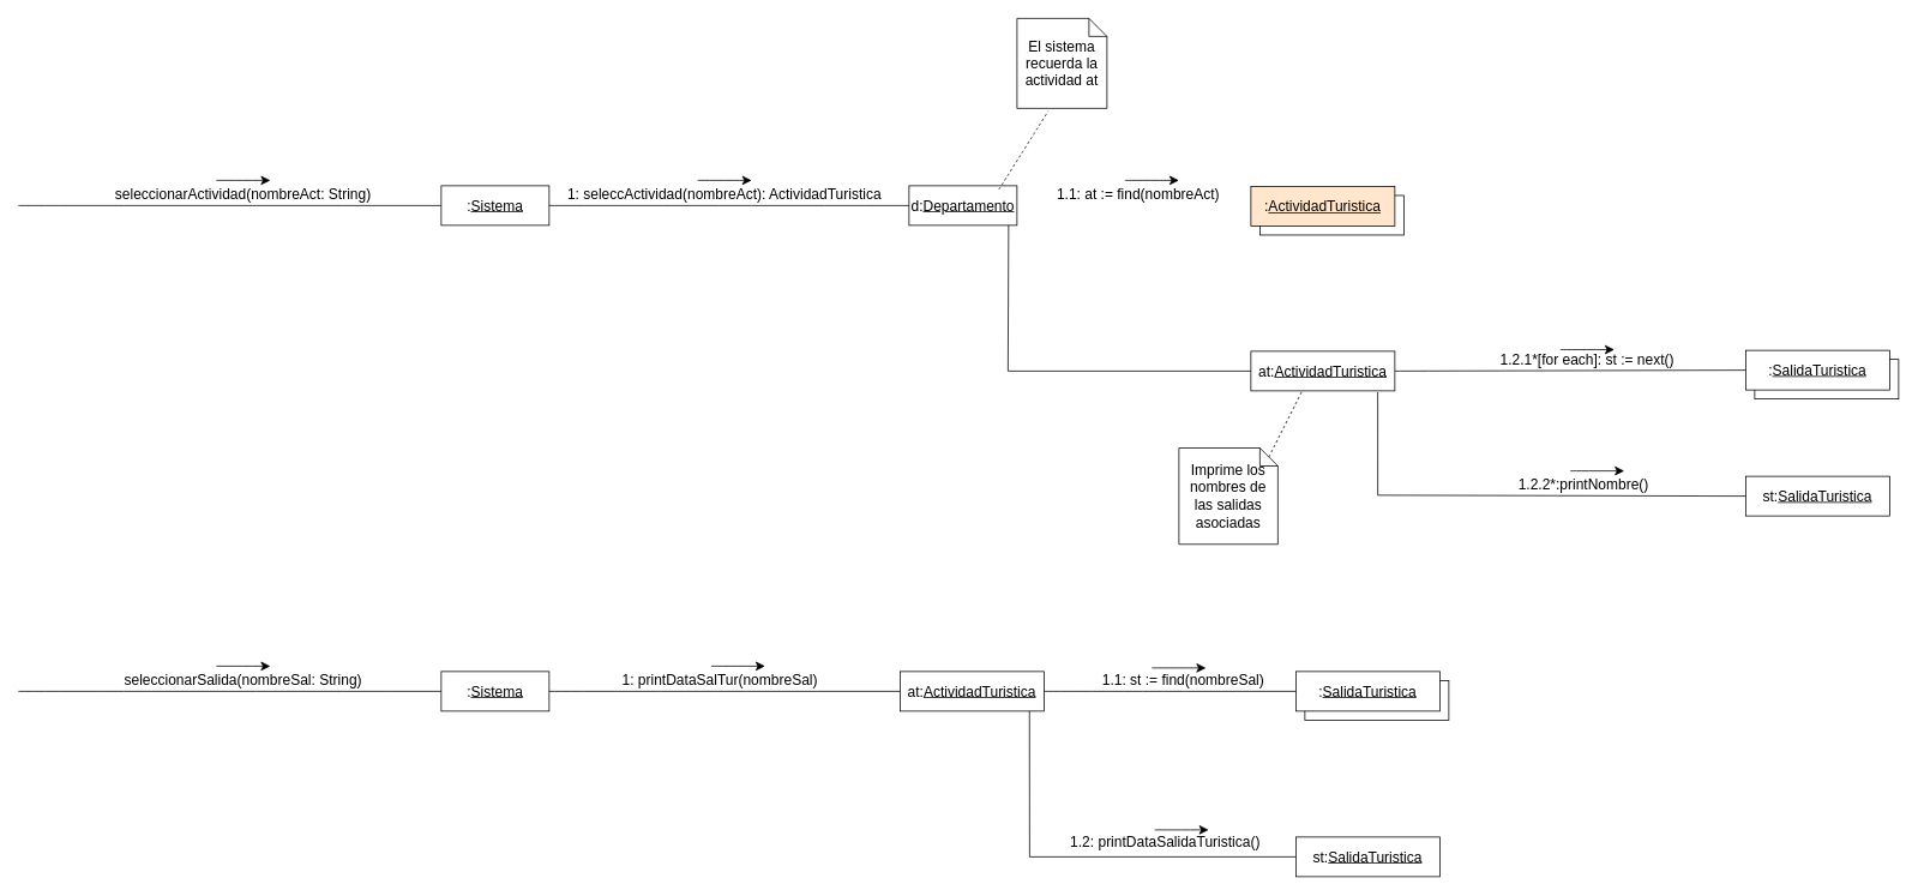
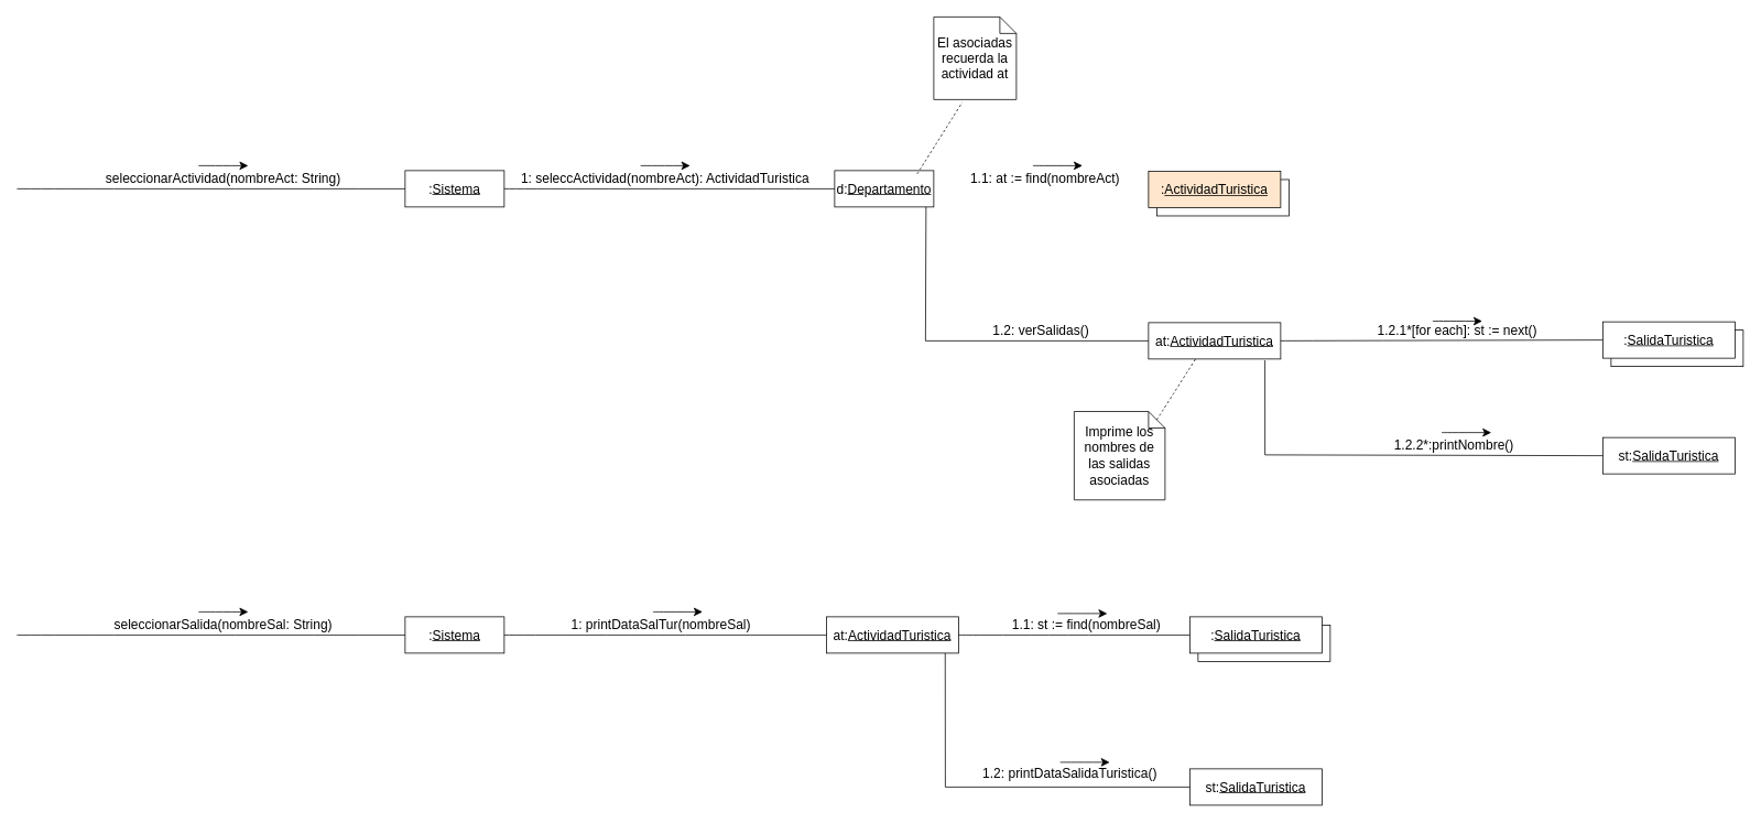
- <mxCell id="18" value="El sistema recuerda la actividad at" style="shape=note;size=20;whiteSpace=wrap;html=1;fontSize=16;" vertex="1" parent="1"><mxGeometry x="1130" y="20" width="100" height="100" as="geometry" /></mxCell>
+ <mxCell id="18" value="El asociadas recuerda la actividad at" style="shape=note;size=20;whiteSpace=wrap;html=1;fontSize=16;" vertex="1" parent="1"><mxGeometry x="1130" y="20" width="100" height="100" as="geometry" /></mxCell>
+ <mxCell id="17" value="1.2: verSalidas()" style="text;html=1;strokeColor=none;fillColor=none;align=center;verticalAlign=middle;whiteSpace=wrap;rounded=0;fontSize=16;" vertex="1" parent="1"><mxGeometry x="1130" y="384" width="260" height="30" as="geometry" /></mxCell>
- <mxCell id="29" value="Imprime los nombres de las salidas asociadas" style="shape=note;size=20;whiteSpace=wrap;html=1;fontSize=16;" vertex="1" parent="1"><mxGeometry x="1310" y="497.5" width="110" height="107" as="geometry" /></mxCell>
+ <mxCell id="29" value="Imprime los nombres de las salidas asociadas" style="shape=note;size=20;whiteSpace=wrap;html=1;fontSize=16;" vertex="1" parent="1"><mxGeometry x="1300" y="497.5" width="110" height="107" as="geometry" /></mxCell>
